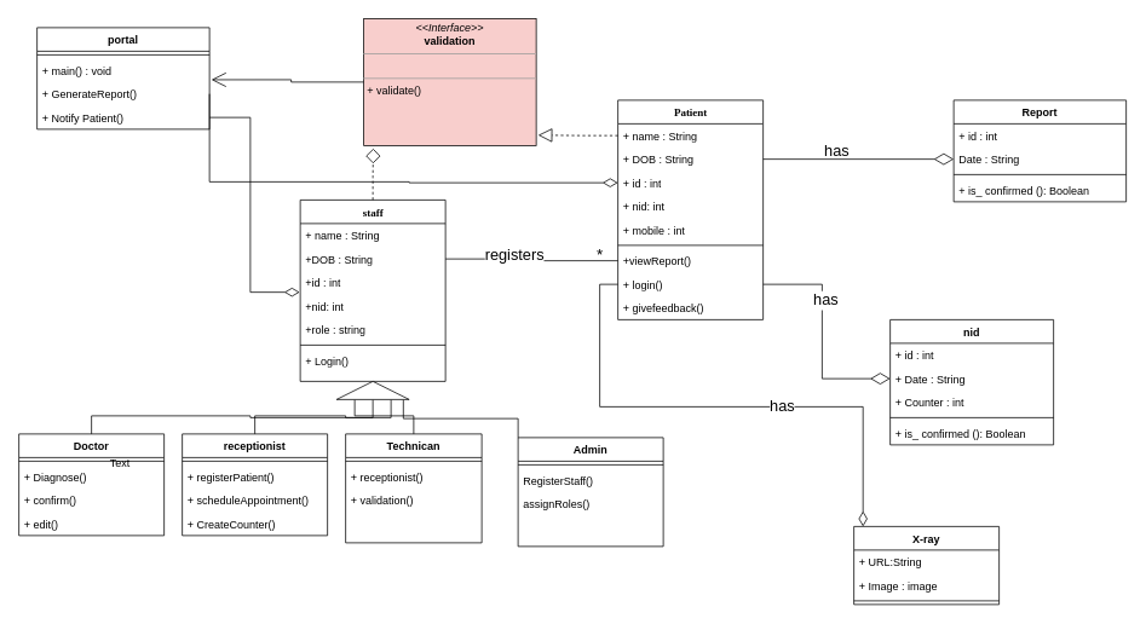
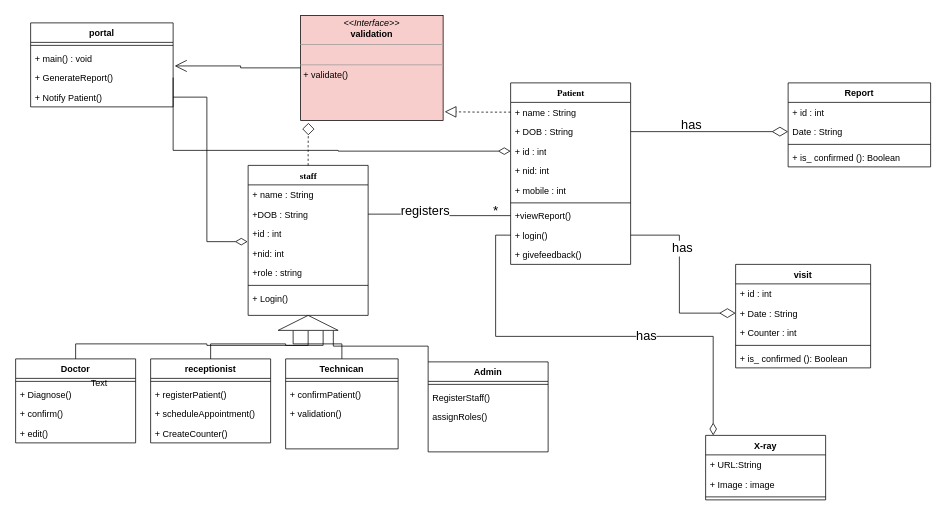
- <mxCell id="53" value="nid" style="swimlane;fontStyle=1;align=center;verticalAlign=top;childLayout=stackLayout;horizontal=1;startSize=26;horizontalStack=0;resizeParent=1;resizeParentMax=0;resizeLast=0;collapsible=1;marginBottom=0;fontColor=#000000;" parent="1" vertex="1"><mxGeometry x="980" y="352" width="180" height="138" as="geometry" /></mxCell>
+ <mxCell id="53" value="visit" style="swimlane;fontStyle=1;align=center;verticalAlign=top;childLayout=stackLayout;horizontal=1;startSize=26;horizontalStack=0;resizeParent=1;resizeParentMax=0;resizeLast=0;collapsible=1;marginBottom=0;fontColor=#000000;" parent="1" vertex="1"><mxGeometry x="980" y="352" width="180" height="138" as="geometry" /></mxCell>
- <mxCell id="38" value="+ receptionist()" style="text;strokeColor=none;fillColor=none;align=left;verticalAlign=top;spacingLeft=4;spacingRight=4;overflow=hidden;rotatable=0;points=[[0,0.5],[1,0.5]];portConstraint=eastwest;fontColor=#000000;" parent="36" vertex="1"><mxGeometry y="34" width="150" height="26" as="geometry" /></mxCell>
+ <mxCell id="38" value="+ confirmPatient()" style="text;strokeColor=none;fillColor=none;align=left;verticalAlign=top;spacingLeft=4;spacingRight=4;overflow=hidden;rotatable=0;points=[[0,0.5],[1,0.5]];portConstraint=eastwest;fontColor=#000000;" parent="36" vertex="1"><mxGeometry y="34" width="150" height="26" as="geometry" /></mxCell>
